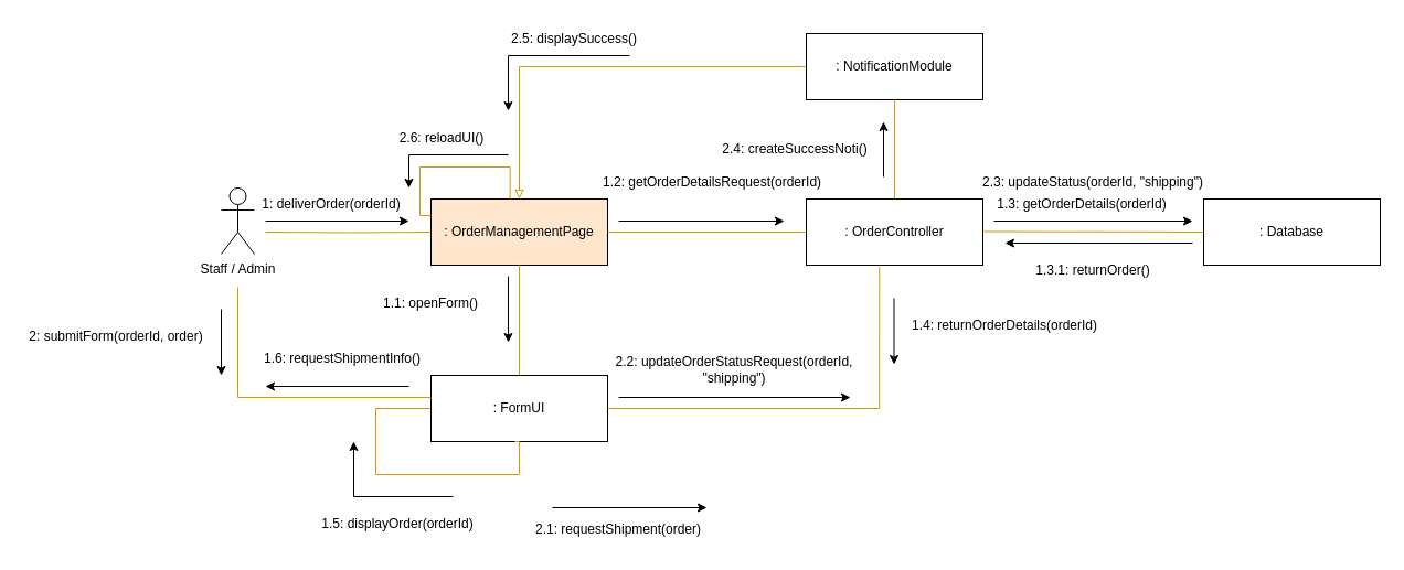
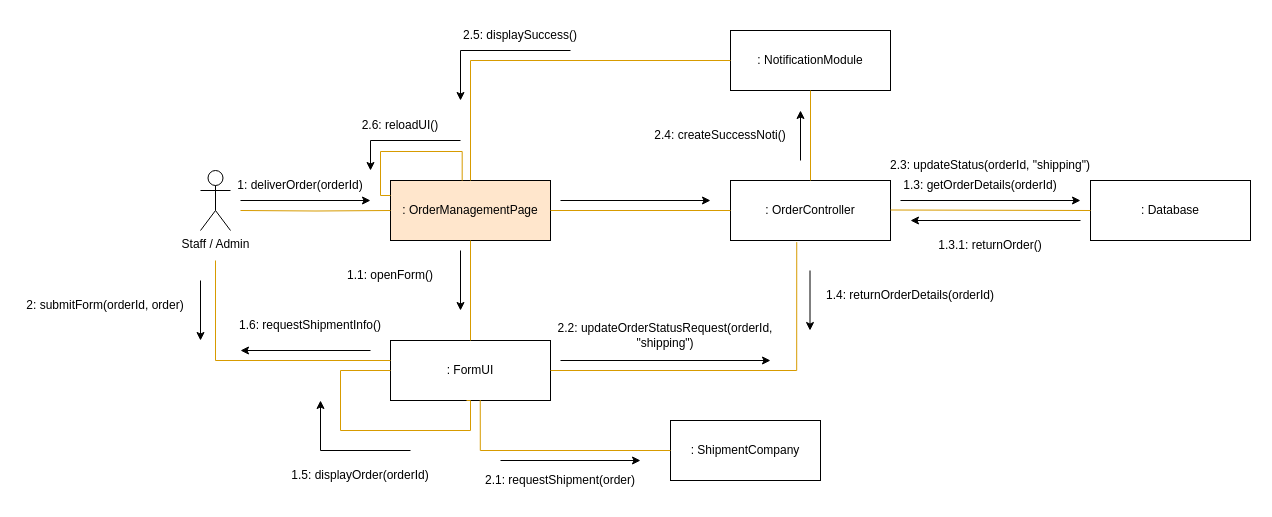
- <mxCell id="12" value="1.2: getOrderDetailsRequest(orderId)" style="text;html=1;align=center;verticalAlign=middle;whiteSpace=wrap;rounded=0;" parent="1" vertex="1"><mxGeometry x="530" y="150" width="230" height="30" as="geometry" /></mxCell>
- <mxCell id="42" style="edgeStyle=orthogonalEdgeStyle;rounded=0;orthogonalLoop=1;jettySize=auto;html=1;fontFamily=Tahoma;fontSize=14;fontColor=#000066;endArrow=block;endFill=0;fillColor=#ffe6cc;strokeColor=#d79b00;exitX=0;exitY=0.5;exitDx=0;exitDy=0;entryX=0.5;entryY=0;entryDx=0;entryDy=0;" parent="1" source="38" target="3" edge="1"><mxGeometry relative="1" as="geometry"><mxPoint x="510" y="40" as="sourcePoint" /><mxPoint x="510" y="140" as="targetPoint" /><Array as="points"><mxPoint x="470" y="60" /></Array></mxGeometry></mxCell>
+ <mxCell id="42" style="edgeStyle=orthogonalEdgeStyle;rounded=0;orthogonalLoop=1;jettySize=auto;html=1;fontFamily=Tahoma;fontSize=14;fontColor=#000066;endArrow=none;endFill=0;fillColor=#ffe6cc;strokeColor=#d79b00;exitX=0;exitY=0.5;exitDx=0;exitDy=0;entryX=0.5;entryY=0;entryDx=0;entryDy=0;" parent="1" source="38" target="3" edge="1"><mxGeometry relative="1" as="geometry"><mxPoint x="510" y="40" as="sourcePoint" /><mxPoint x="510" y="140" as="targetPoint" /><Array as="points"><mxPoint x="470" y="60" /></Array></mxGeometry></mxCell>
+ <mxCell id="32" style="edgeStyle=orthogonalEdgeStyle;rounded=0;orthogonalLoop=1;jettySize=auto;html=1;fontFamily=Tahoma;fontSize=14;fontColor=#000066;endArrow=none;endFill=0;fillColor=#ffe6cc;strokeColor=#d79b00;entryX=0;entryY=0.5;entryDx=0;entryDy=0;exitX=0.561;exitY=0.994;exitDx=0;exitDy=0;exitPerimeter=0;" parent="1" source="4" target="7" edge="1"><mxGeometry relative="1" as="geometry"><mxPoint x="520" y="430" as="sourcePoint" /><mxPoint x="596" y="460" as="targetPoint" /><Array as="points"><mxPoint x="480" y="450" /></Array></mxGeometry></mxCell>
+ <mxCell id="7" value=": ShipmentCompany" style="rounded=0;whiteSpace=wrap;html=1;" parent="1" vertex="1"><mxGeometry x="670" y="420" width="150" height="60" as="geometry" /></mxCell>
